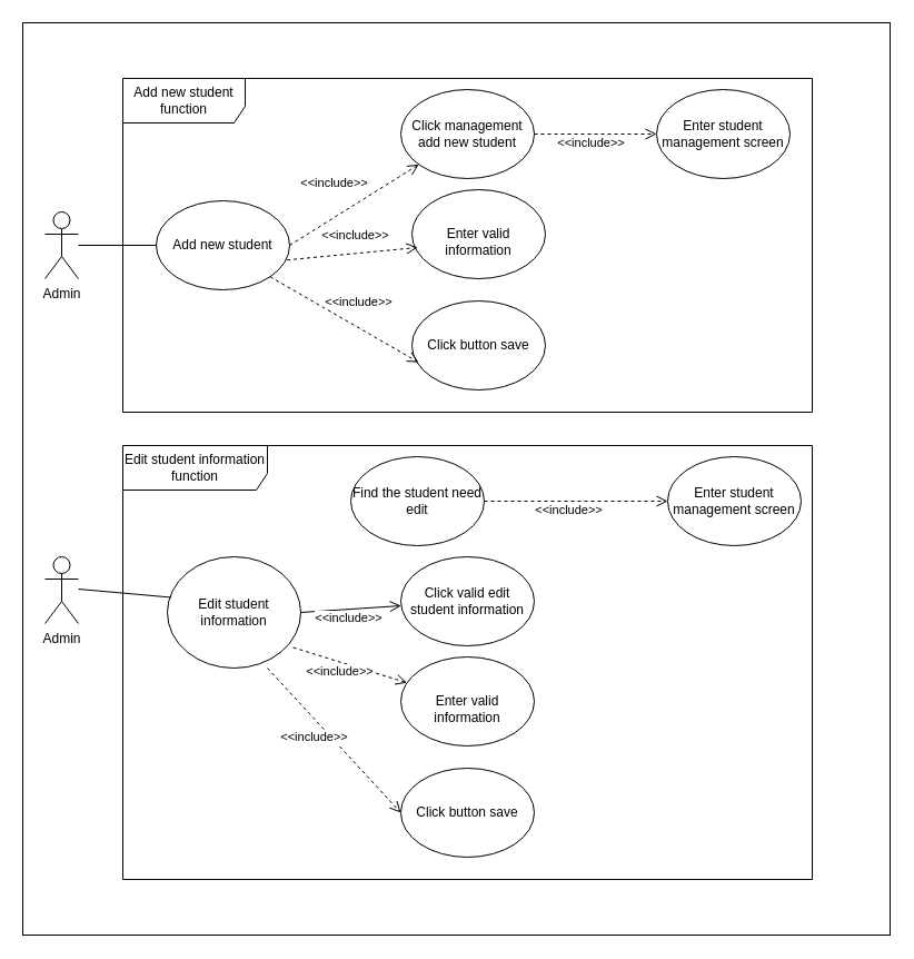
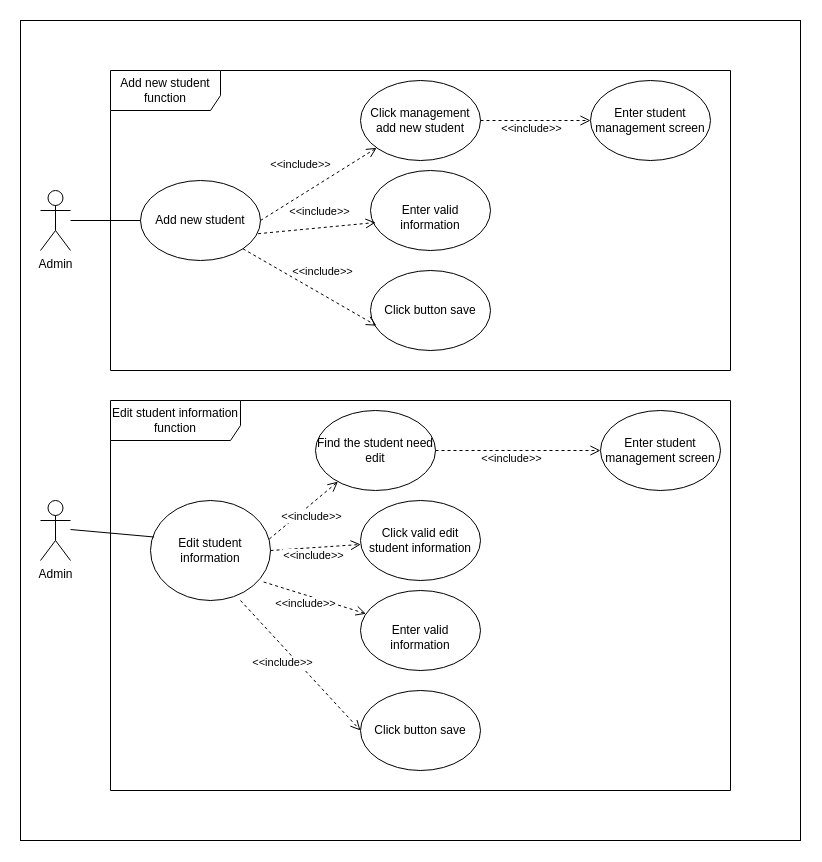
+ <mxCell id="23" value="&amp;lt;&amp;lt;include&amp;gt;&amp;gt;" style="html=1;verticalAlign=bottom;endArrow=open;dashed=1;endSize=8;curved=0;rounded=0;exitX=0.99;exitY=0.385;exitDx=0;exitDy=0;exitPerimeter=0;" parent="1" source="17" target="20" edge="1"><mxGeometry x="-0.079" y="-17" relative="1" as="geometry"><mxPoint x="500" y="480" as="sourcePoint" /><mxPoint x="610" y="480" as="targetPoint" /><mxPoint as="offset" /></mxGeometry></mxCell>
- <mxCell id="25" value="&amp;lt;&amp;lt;include&amp;gt;&amp;gt;" style="html=1;verticalAlign=bottom;endArrow=open;dashed=0;endSize=8;curved=0;rounded=0;exitX=1;exitY=0.5;exitDx=0;exitDy=0;" parent="1" source="17" target="21" edge="1"><mxGeometry x="-0.079" y="-17" relative="1" as="geometry"><mxPoint x="279" y="541" as="sourcePoint" /><mxPoint x="383" y="485" as="targetPoint" /><mxPoint as="offset" /></mxGeometry></mxCell>
+ <mxCell id="25" value="&amp;lt;&amp;lt;include&amp;gt;&amp;gt;" style="html=1;verticalAlign=bottom;endArrow=open;dashed=1;endSize=8;curved=0;rounded=0;exitX=1;exitY=0.5;exitDx=0;exitDy=0;" parent="1" source="17" target="21" edge="1"><mxGeometry x="-0.079" y="-17" relative="1" as="geometry"><mxPoint x="279" y="541" as="sourcePoint" /><mxPoint x="383" y="485" as="targetPoint" /><mxPoint as="offset" /></mxGeometry></mxCell>
